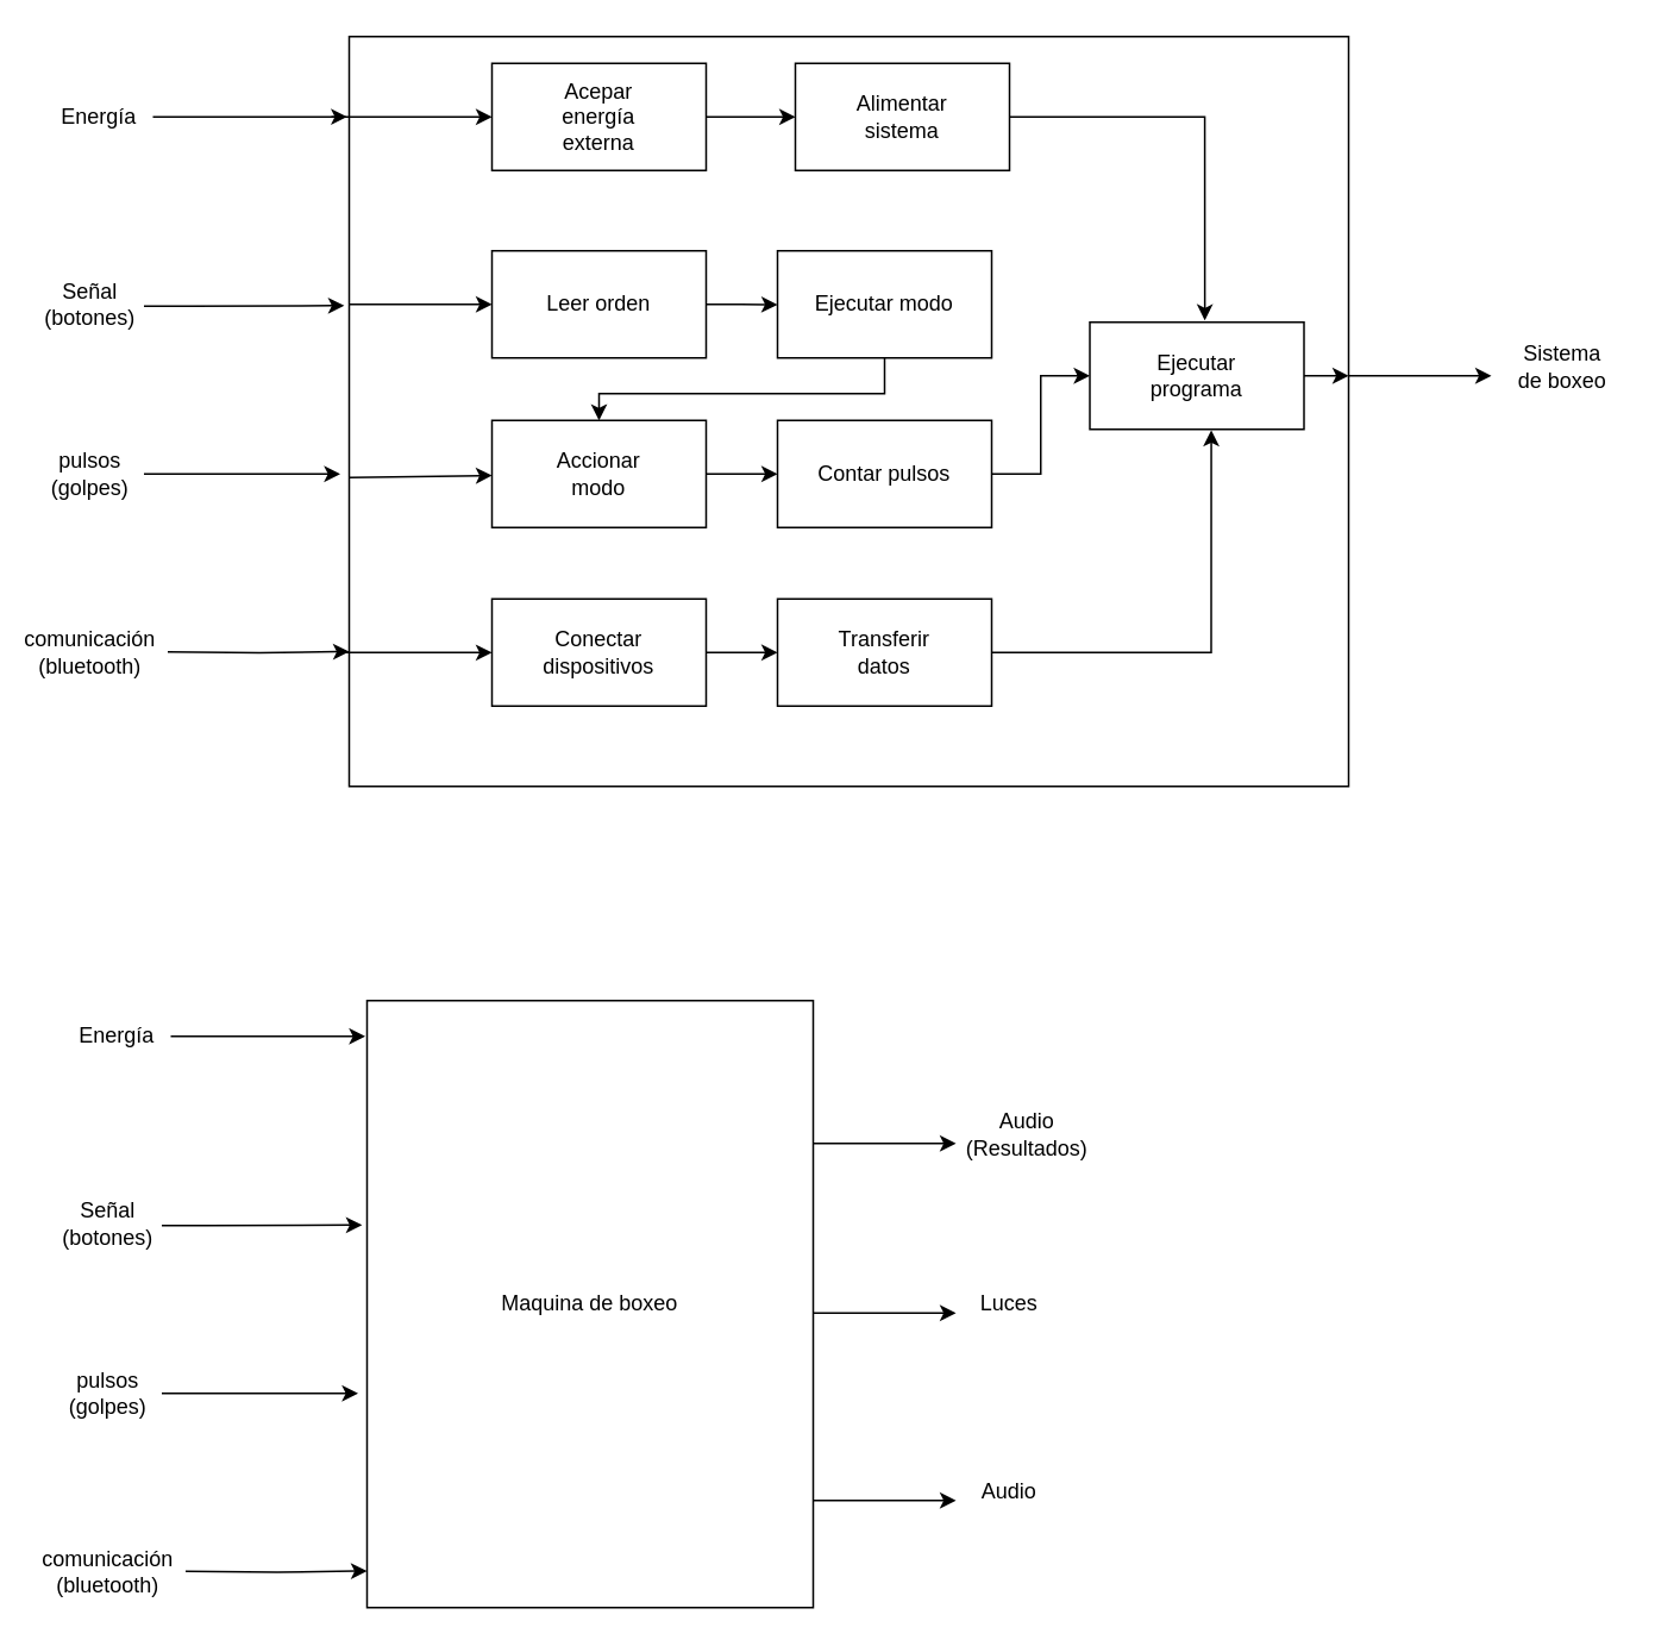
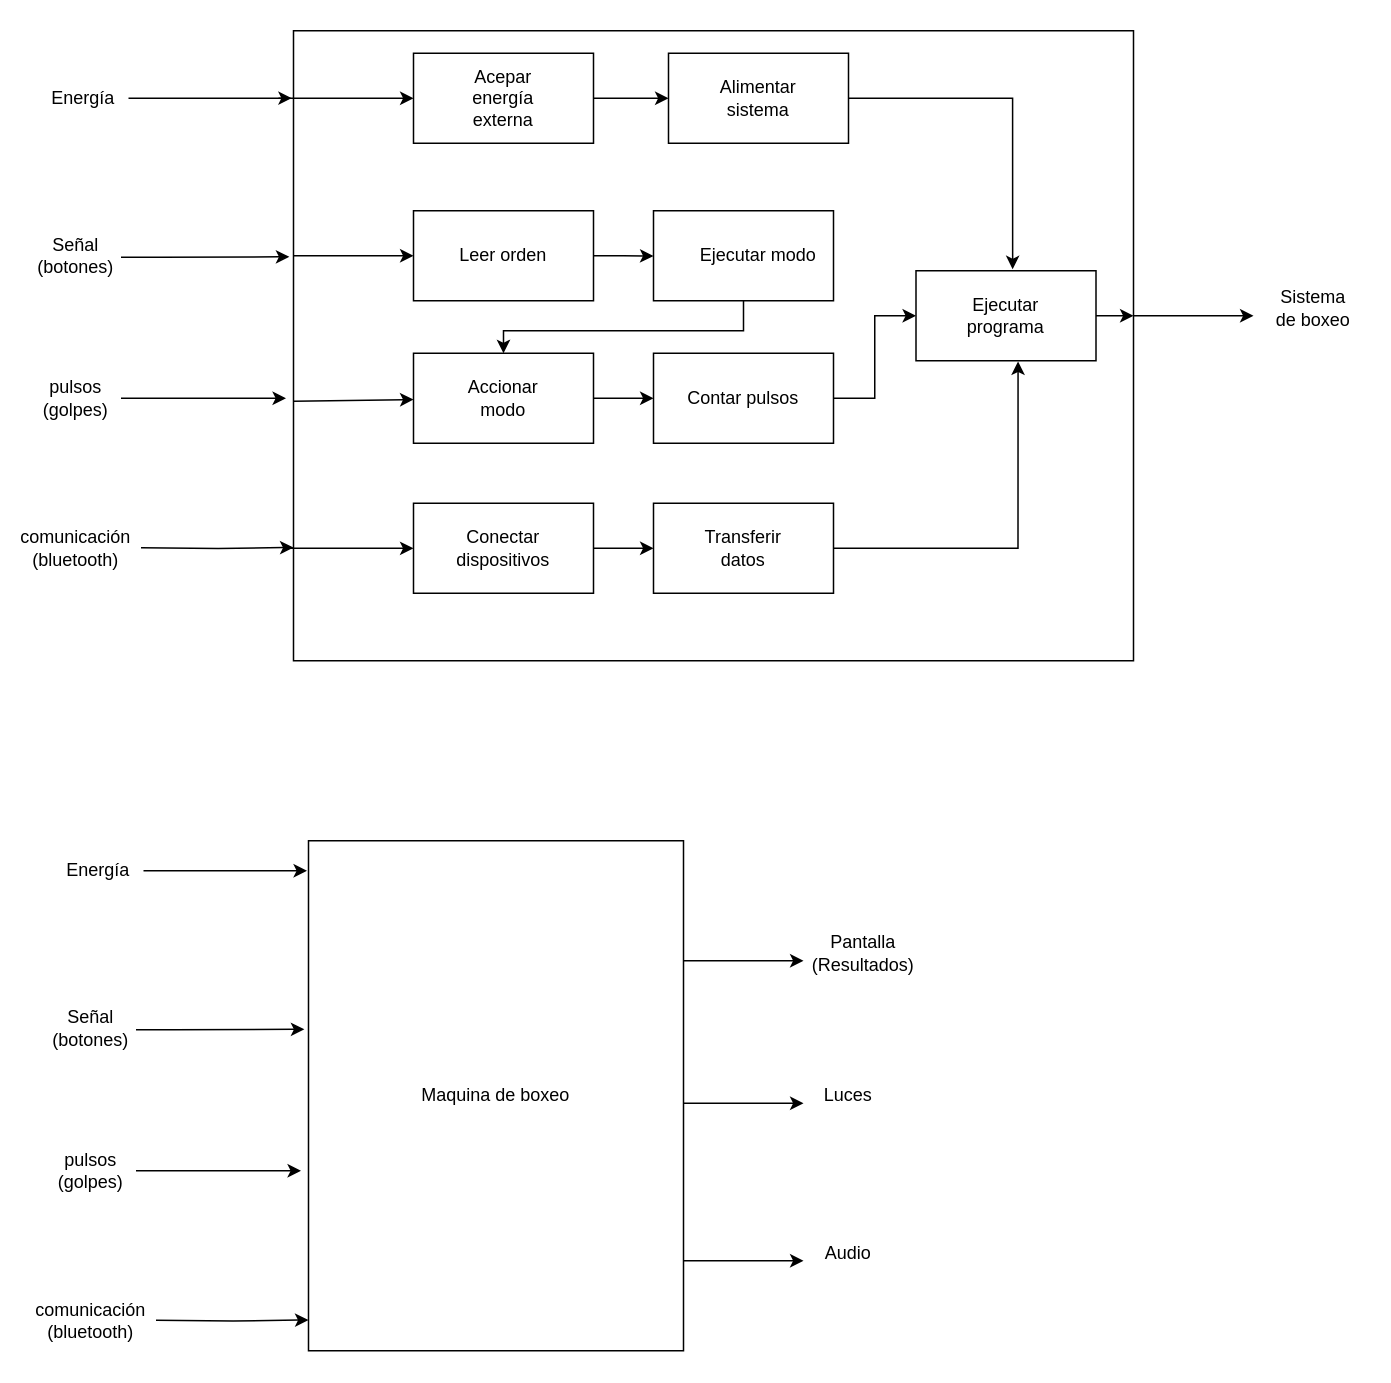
- <mxCell id="48" value="Ejecutar modo" style="text;html=1;align=center;verticalAlign=middle;whiteSpace=wrap;rounded=0;" vertex="1" parent="46"><mxGeometry x="20" y="15" width="80" height="30" as="geometry" /></mxCell>
+ <mxCell id="48" value="Ejecutar modo" style="text;html=1;align=center;verticalAlign=middle;whiteSpace=wrap;rounded=0;" vertex="1" parent="46"><mxGeometry x="30" y="15" width="80" height="30" as="geometry" /></mxCell>
- <mxCell id="63" value="Audio&lt;div&gt;(Resultados)&lt;/div&gt;" style="text;html=1;align=center;verticalAlign=middle;whiteSpace=wrap;rounded=0;" vertex="1" parent="1"><mxGeometry x="545" y="620" width="60" height="30" as="geometry" /></mxCell>
+ <mxCell id="63" value="Pantalla&lt;div&gt;(Resultados)&lt;/div&gt;" style="text;html=1;align=center;verticalAlign=middle;whiteSpace=wrap;rounded=0;" vertex="1" parent="1"><mxGeometry x="545" y="620" width="60" height="30" as="geometry" /></mxCell>
